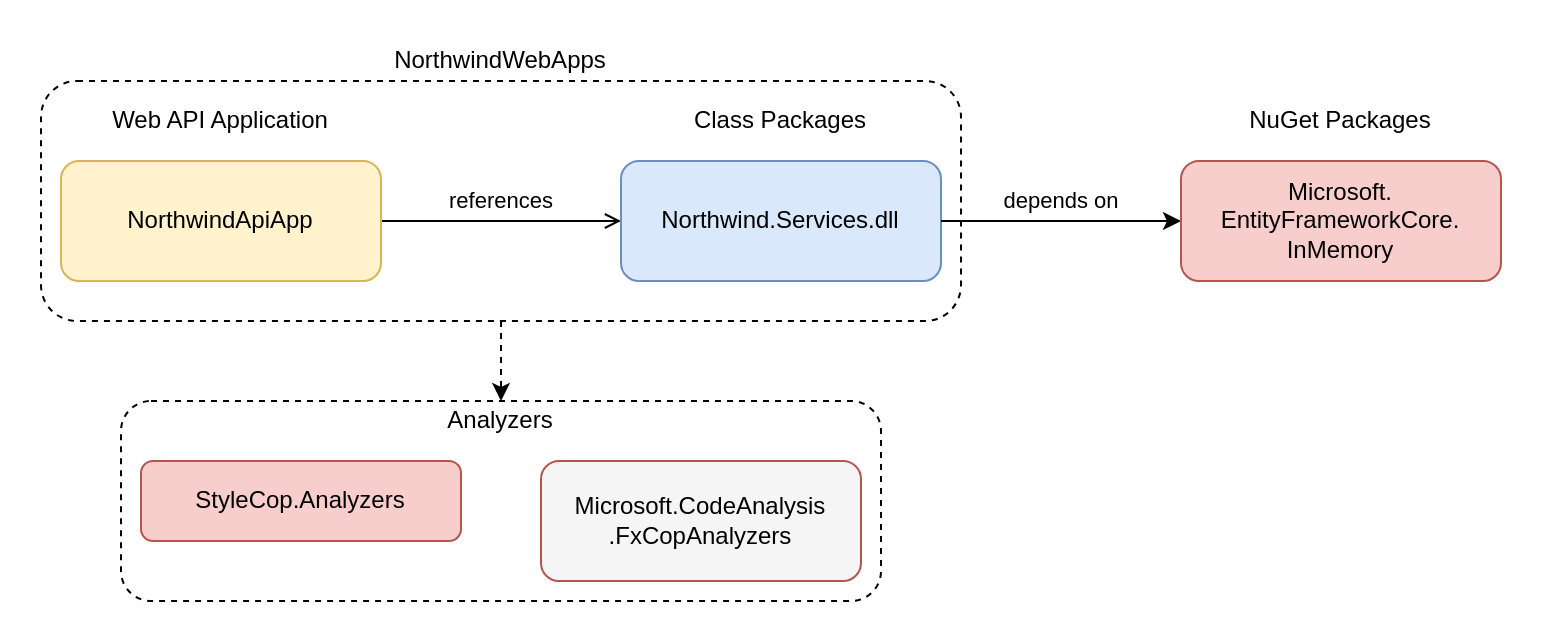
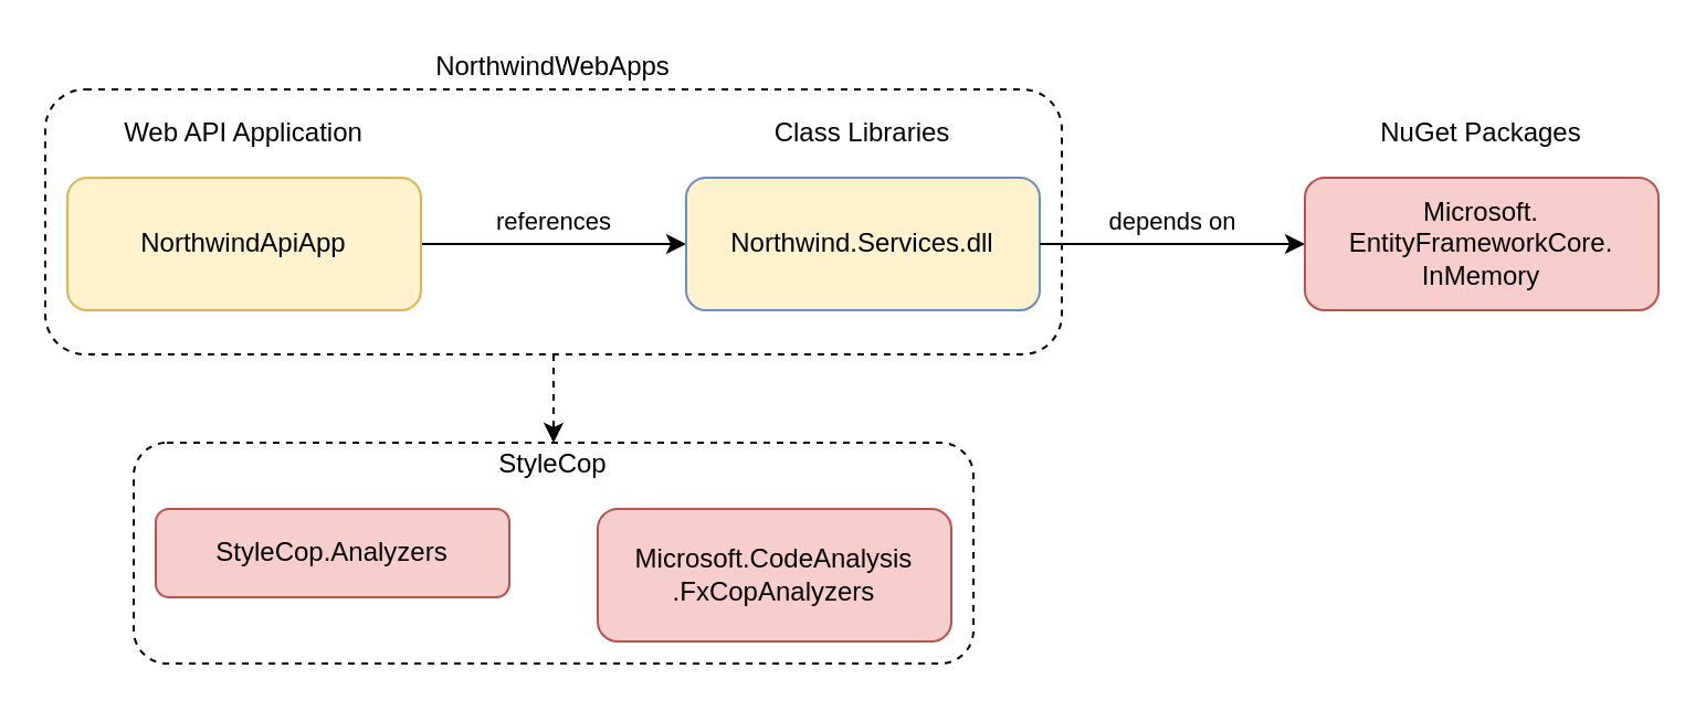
- <mxCell id="6" value="Class Packages" style="text;html=1;strokeColor=none;fillColor=none;align=center;verticalAlign=middle;whiteSpace=wrap;rounded=0;" parent="1" vertex="1"><mxGeometry x="310" y="50" width="160" height="20" as="geometry" /></mxCell>
+ <mxCell id="6" value="Class Libraries" style="text;html=1;strokeColor=none;fillColor=none;align=center;verticalAlign=middle;whiteSpace=wrap;rounded=0;" parent="1" vertex="1"><mxGeometry x="310" y="50" width="160" height="20" as="geometry" /></mxCell>
- <mxCell id="3" value="references" style="edgeStyle=orthogonalEdgeStyle;rounded=0;orthogonalLoop=1;jettySize=auto;html=1;entryX=0;entryY=0.5;entryDx=0;entryDy=0;endArrow=open;" parent="1" source="4" target="8" edge="1"><mxGeometry x="0.333" y="22" relative="1" as="geometry"><Array as="points"><mxPoint x="270" y="110" /><mxPoint x="270" y="110" /></Array><mxPoint x="-20" y="12" as="offset" /></mxGeometry></mxCell>
+ <mxCell id="3" value="references" style="edgeStyle=orthogonalEdgeStyle;rounded=0;orthogonalLoop=1;jettySize=auto;html=1;entryX=0;entryY=0.5;entryDx=0;entryDy=0;" parent="1" source="4" target="8" edge="1"><mxGeometry x="0.333" y="22" relative="1" as="geometry"><Array as="points"><mxPoint x="270" y="110" /><mxPoint x="270" y="110" /></Array><mxPoint x="-20" y="12" as="offset" /></mxGeometry></mxCell>
- <mxCell id="8" value="Northwind.Services.dll" style="rounded=1;whiteSpace=wrap;html=1;fillColor=#dae8fc;strokeColor=#6c8ebf;" parent="1" vertex="1"><mxGeometry x="310" y="80" width="160" height="60" as="geometry" /></mxCell>
+ <mxCell id="8" value="Northwind.Services.dll" style="rounded=1;whiteSpace=wrap;html=1;fillColor=#fff2cc;strokeColor=#6c8ebf;" parent="1" vertex="1"><mxGeometry x="310" y="80" width="160" height="60" as="geometry" /></mxCell>
- <mxCell id="14" value="Analyzers" style="text;html=1;strokeColor=none;fillColor=none;align=center;verticalAlign=middle;whiteSpace=wrap;rounded=0;" parent="10" vertex="1"><mxGeometry x="10" width="360" height="20" as="geometry" /></mxCell>
+ <mxCell id="14" value="StyleCop" style="text;html=1;strokeColor=none;fillColor=none;align=center;verticalAlign=middle;whiteSpace=wrap;rounded=0;" parent="10" vertex="1"><mxGeometry x="10" width="360" height="20" as="geometry" /></mxCell>
- <mxCell id="12" value="Microsoft.CodeAnalysis&lt;br&gt;.FxCopAnalyzers" style="rounded=1;whiteSpace=wrap;html=1;fillColor=#f5f5f5;strokeColor=#b85450;" parent="10" vertex="1"><mxGeometry x="210" y="30" width="160" height="60" as="geometry" /></mxCell>
+ <mxCell id="12" value="Microsoft.CodeAnalysis&lt;br&gt;.FxCopAnalyzers" style="rounded=1;whiteSpace=wrap;html=1;fillColor=#f8cecc;strokeColor=#b85450;" parent="10" vertex="1"><mxGeometry x="210" y="30" width="160" height="60" as="geometry" /></mxCell>
